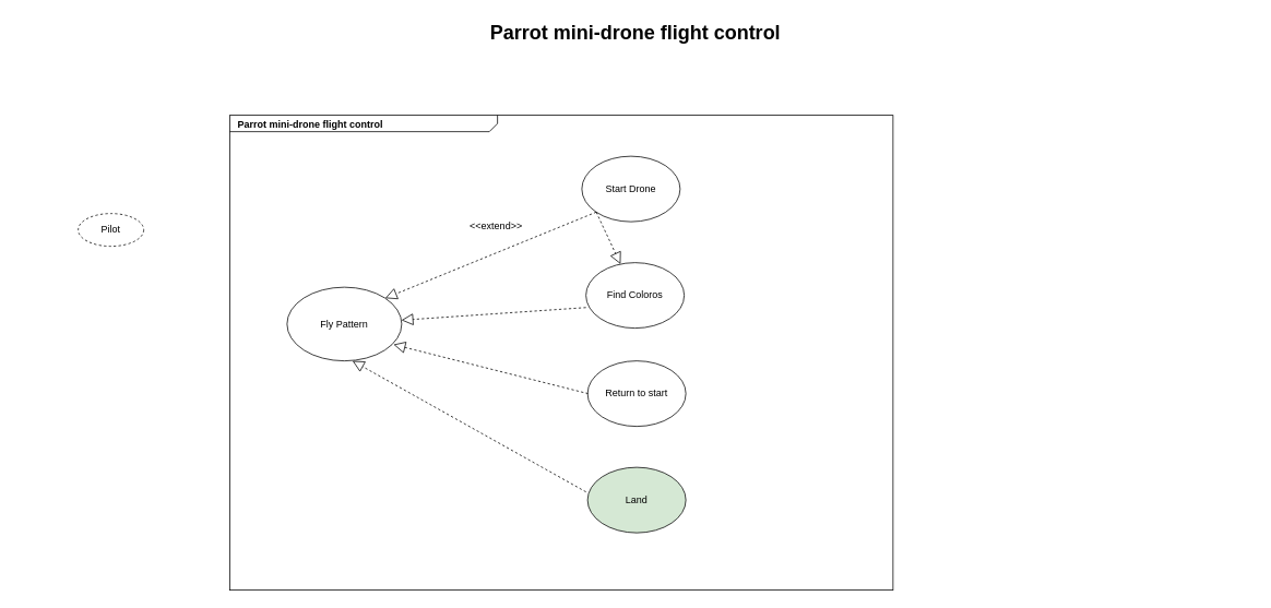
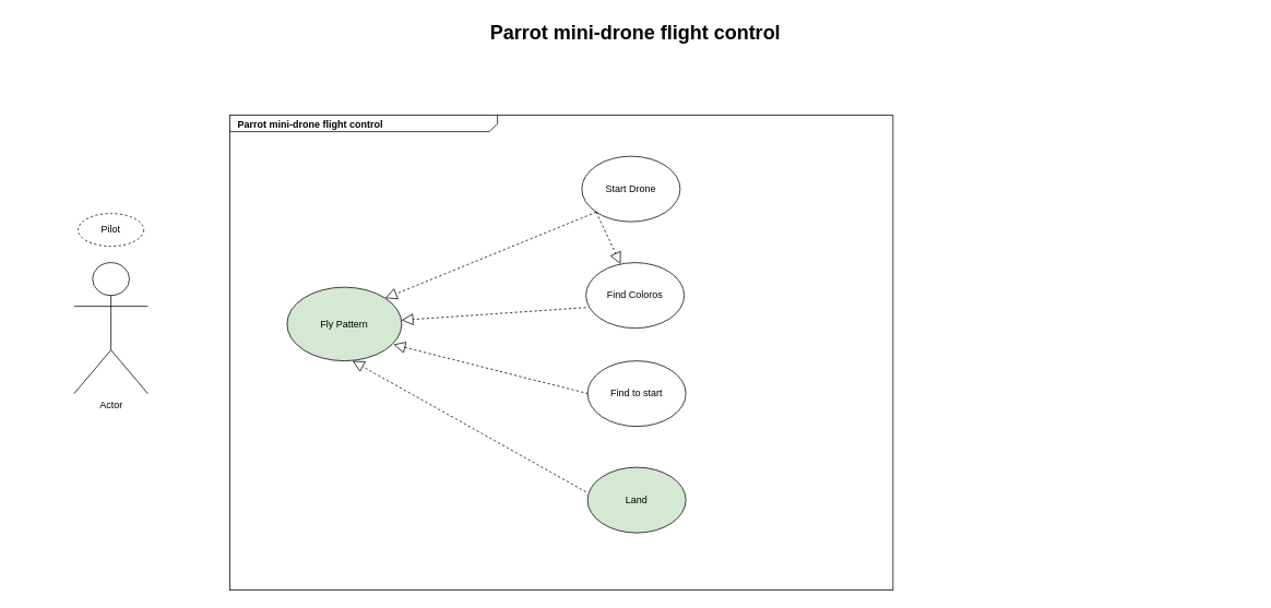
- <mxCell id="11" value="&amp;lt;&amp;lt;extend&amp;gt;&amp;gt;" style="text;html=1;align=center;verticalAlign=middle;resizable=0;points=[];autosize=1;strokeColor=none;fillColor=none;fontSize=12;" vertex="1" parent="1"><mxGeometry x="560" y="260" width="90" height="30" as="geometry" /></mxCell>
- <mxCell id="6" value="Fly Pattern" style="ellipse;whiteSpace=wrap;html=1;fontSize=12;" vertex="1" parent="1"><mxGeometry x="350" y="350" width="140" height="90" as="geometry" /></mxCell>
+ <mxCell id="6" value="Fly Pattern" style="ellipse;whiteSpace=wrap;html=1;fontSize=12;fillColor=#d5e8d4;" vertex="1" parent="1"><mxGeometry x="350" y="350" width="140" height="90" as="geometry" /></mxCell>
+ <mxCell id="4" value="Actor" style="shape=umlActor;verticalLabelPosition=bottom;verticalAlign=top;html=1;outlineConnect=0;" parent="1" vertex="1"><mxGeometry x="90" y="320" width="90" height="160" as="geometry" /></mxCell>
- <mxCell id="10" value="Return to start" style="ellipse;whiteSpace=wrap;html=1;fontSize=12;" vertex="1" parent="1"><mxGeometry x="717" y="440" width="120" height="80" as="geometry" /></mxCell>
+ <mxCell id="10" value="Find to start" style="ellipse;whiteSpace=wrap;html=1;fontSize=12;" vertex="1" parent="1"><mxGeometry x="717" y="440" width="120" height="80" as="geometry" /></mxCell>
